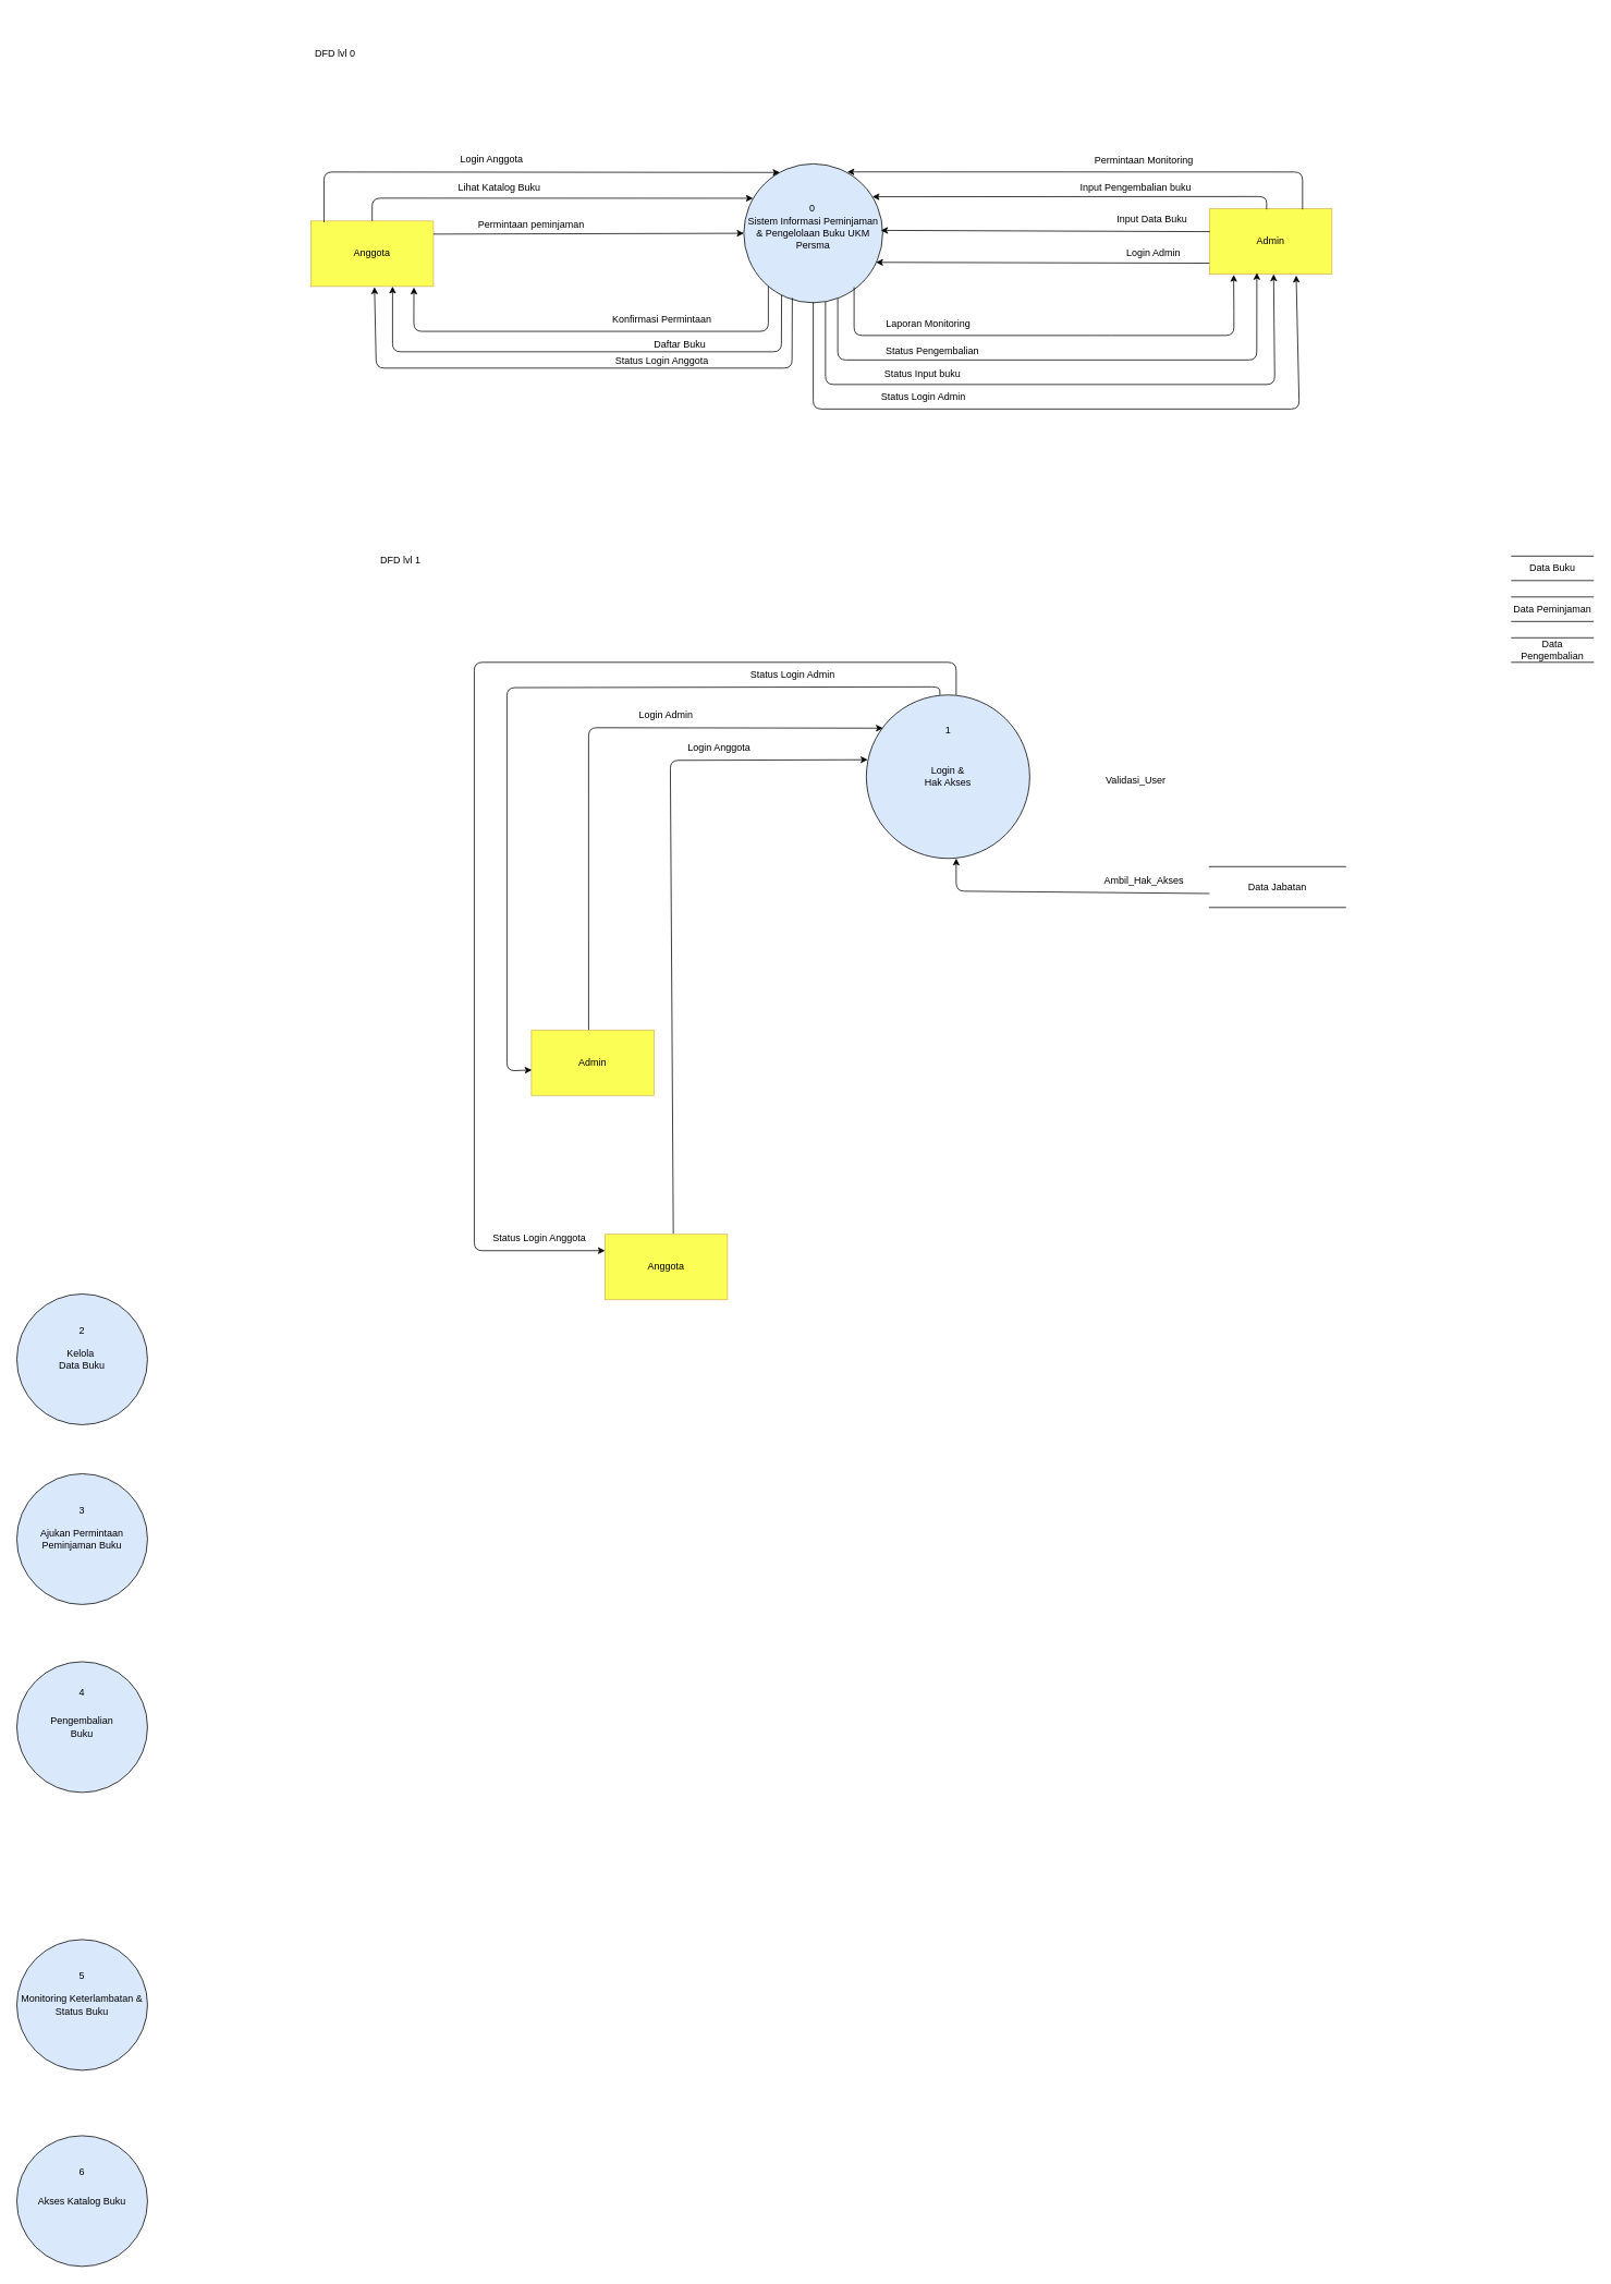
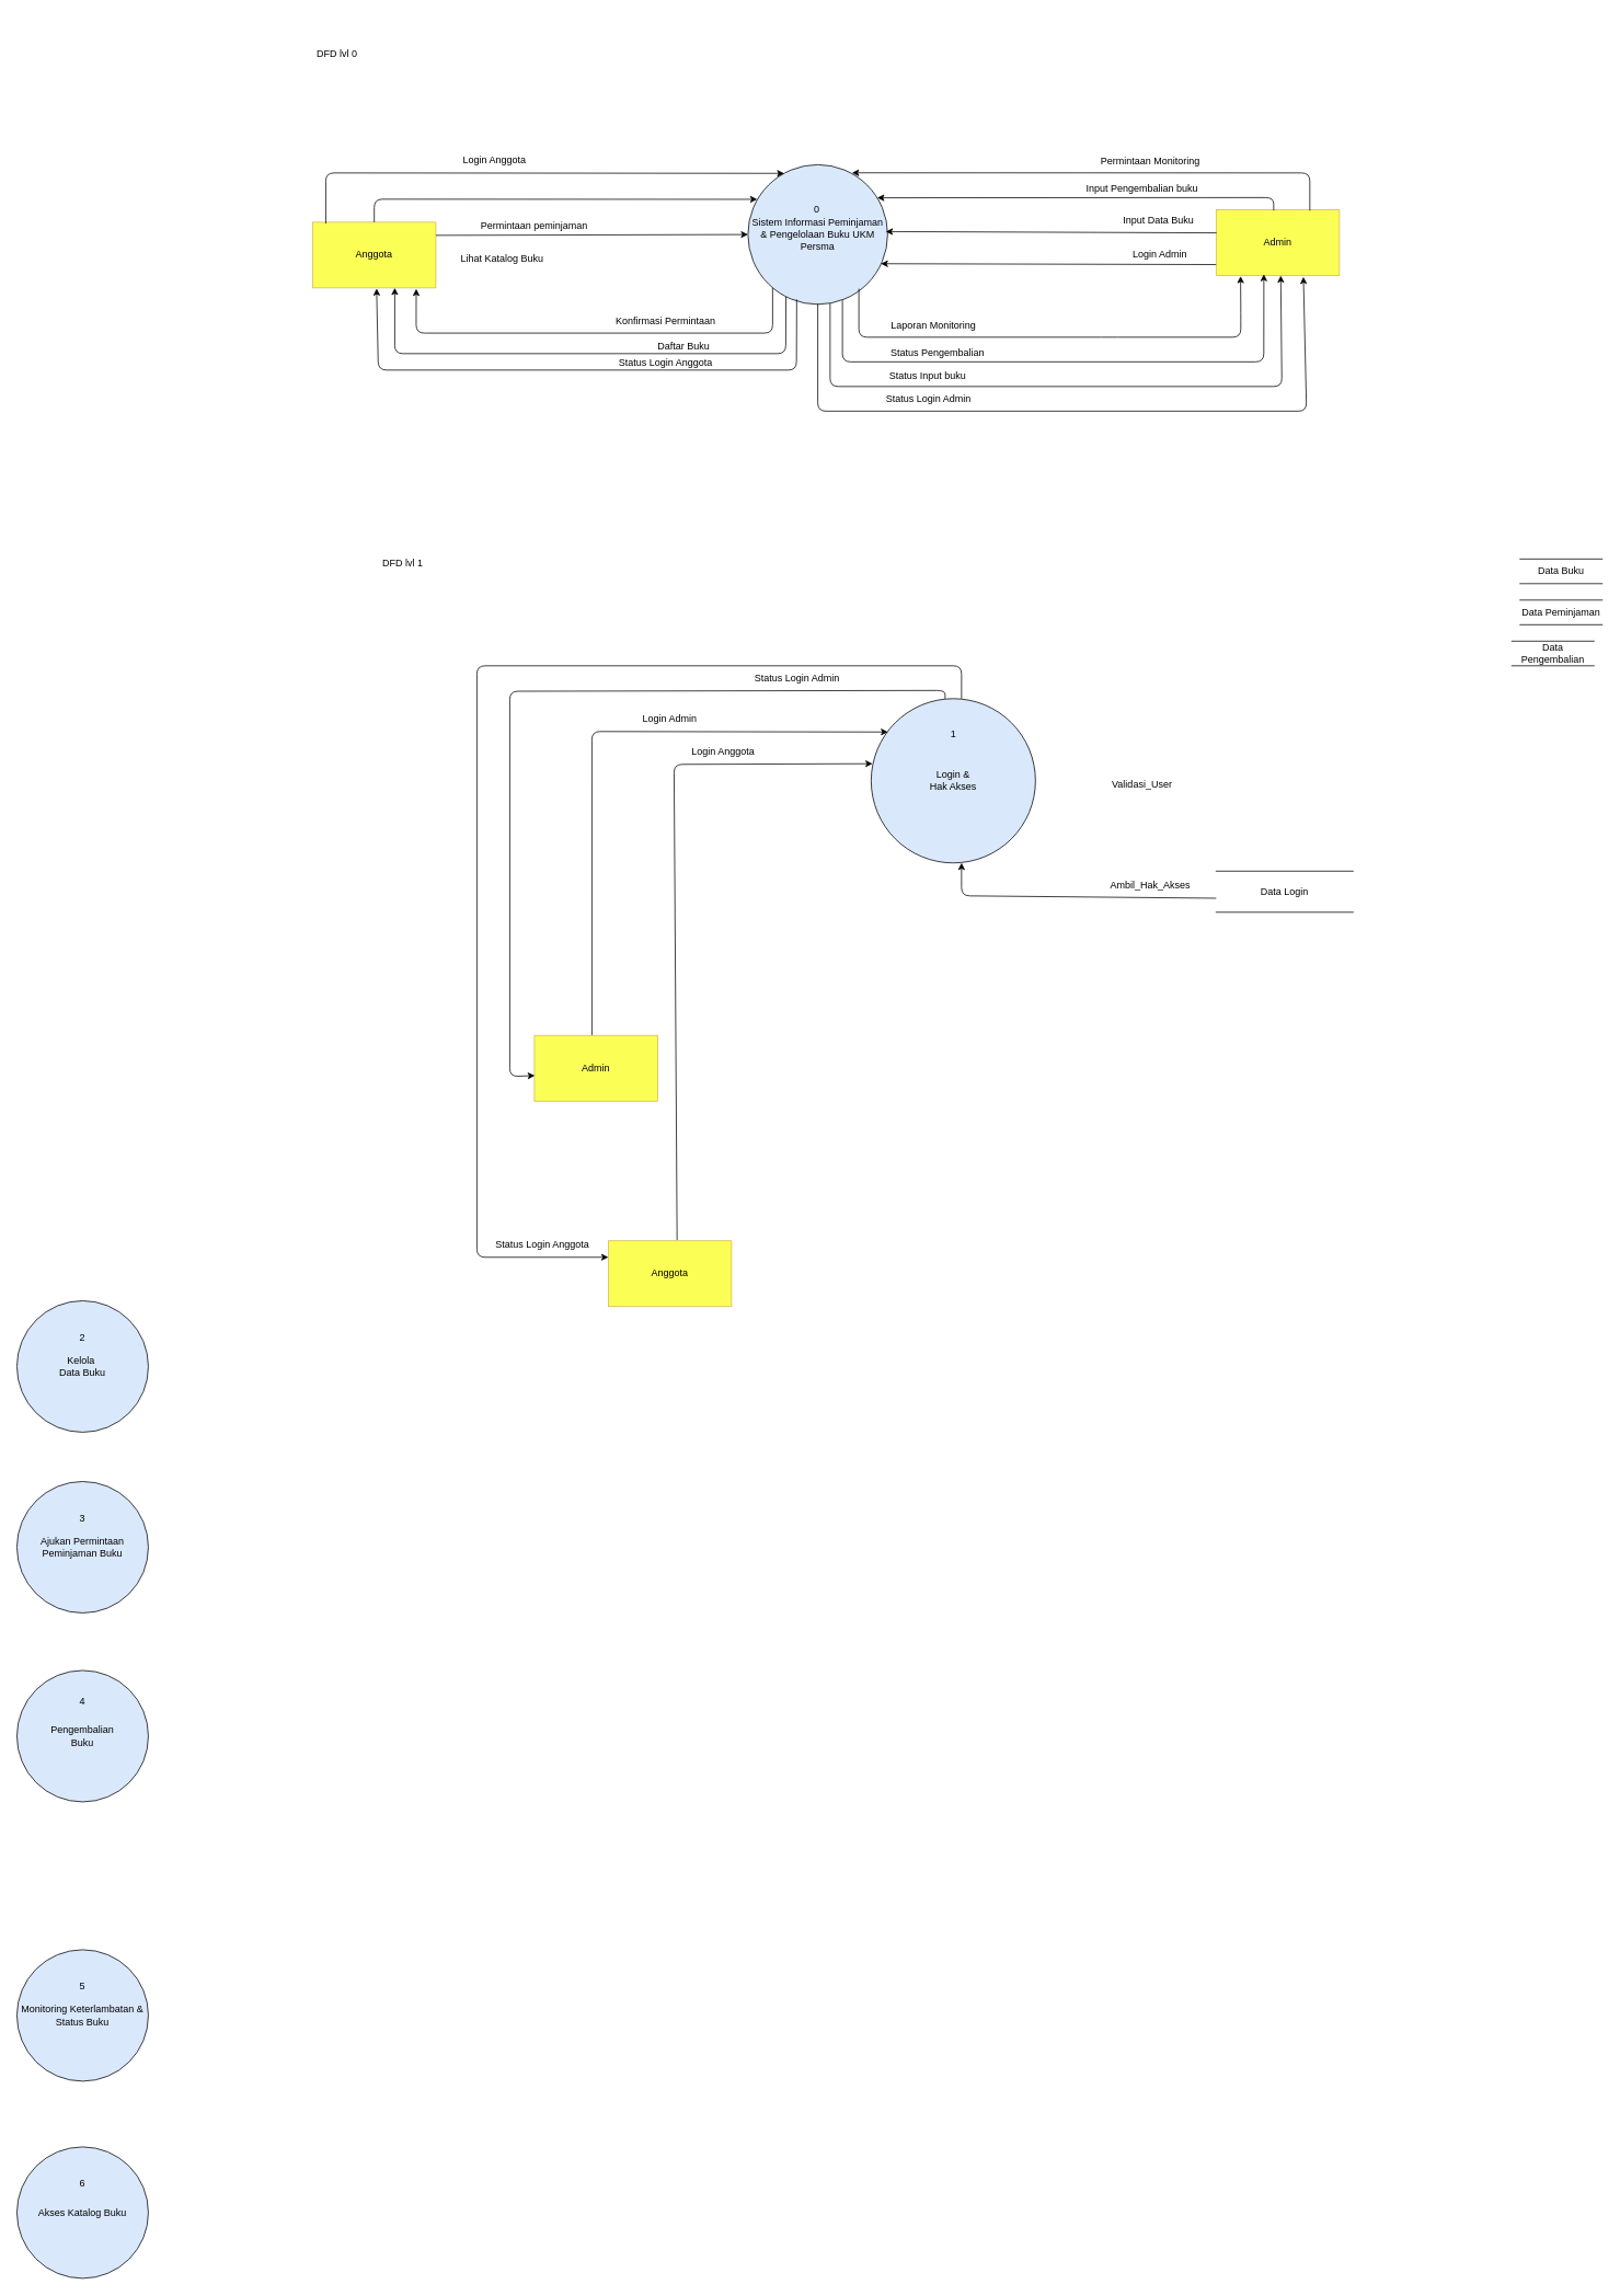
- <mxCell id="35" value="Lihat Katalog Buku" style="text;html=1;align=center;verticalAlign=middle;whiteSpace=wrap;rounded=0;" parent="27" vertex="1"><mxGeometry x="171" y="195" width="140" height="30" as="geometry" /></mxCell>
+ <mxCell id="35" value="Lihat Katalog Buku" style="text;html=1;align=center;verticalAlign=middle;whiteSpace=wrap;rounded=0;" parent="27" vertex="1"><mxGeometry x="171" y="280" width="140" height="30" as="geometry" /></mxCell>
- <mxCell id="65" value="Data Pengembalian" style="html=1;dashed=0;whiteSpace=wrap;shape=partialRectangle;right=0;left=0;movable=1;resizable=1;rotatable=1;deletable=1;editable=1;locked=0;connectable=1;" vertex="1" parent="1"><mxGeometry x="1850" y="780" width="100" height="30" as="geometry" /></mxCell>
+ <mxCell id="65" value="Data Pengembalian" style="html=1;dashed=0;whiteSpace=wrap;shape=partialRectangle;right=0;left=0;movable=1;resizable=1;rotatable=1;deletable=1;editable=1;locked=0;connectable=1;" vertex="1" parent="1"><mxGeometry x="1840" y="780" width="100" height="30" as="geometry" /></mxCell>
- <mxCell id="62" value="Data Jabatan" style="html=1;dashed=0;whiteSpace=wrap;shape=partialRectangle;right=0;left=0;movable=1;resizable=1;rotatable=1;deletable=1;editable=1;locked=0;connectable=1;" vertex="1" parent="1"><mxGeometry x="1480" y="1060" width="166.67" height="50" as="geometry" /></mxCell>
+ <mxCell id="62" value="Data Login" style="html=1;dashed=0;whiteSpace=wrap;shape=partialRectangle;right=0;left=0;movable=1;resizable=1;rotatable=1;deletable=1;editable=1;locked=0;connectable=1;" vertex="1" parent="1"><mxGeometry x="1480" y="1060" width="166.67" height="50" as="geometry" /></mxCell>
